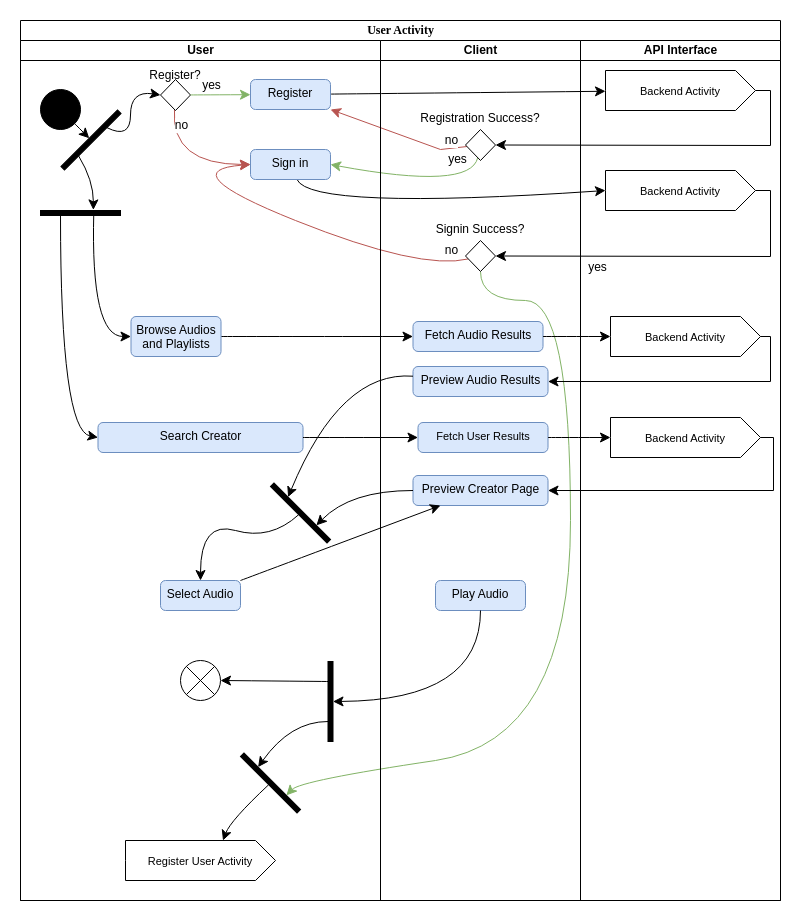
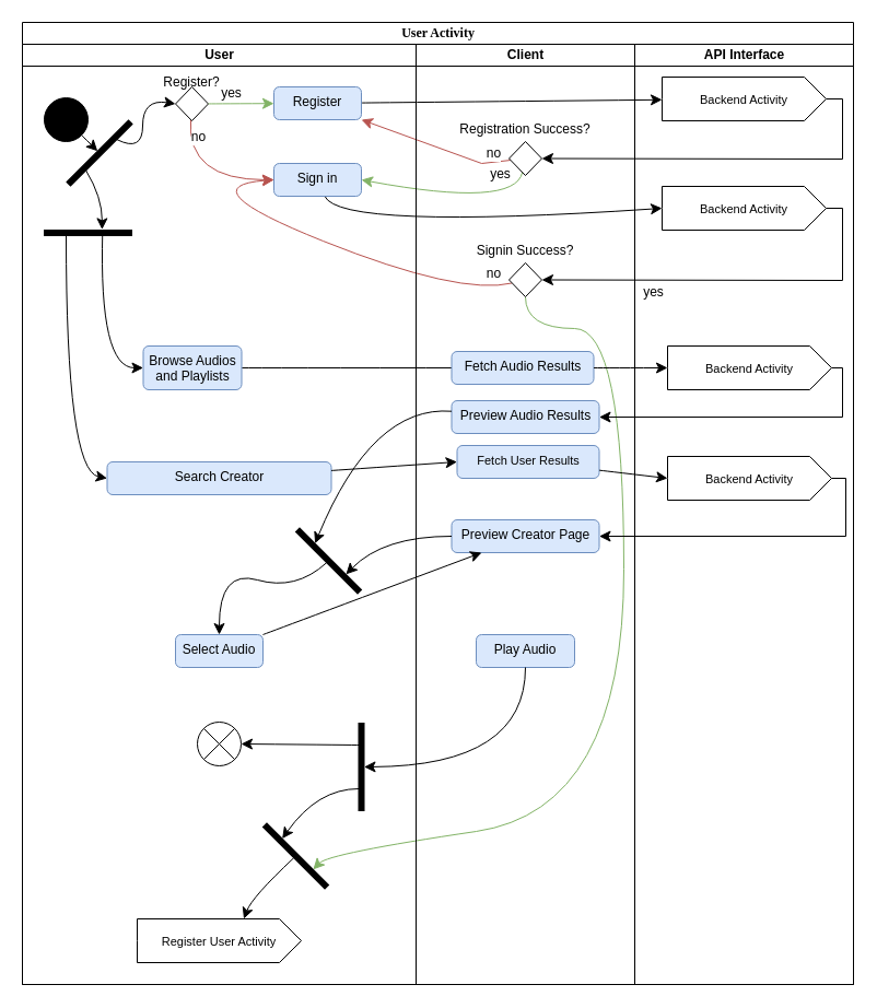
- <mxCell id="15" style="edgeStyle=none;curved=1;rounded=0;orthogonalLoop=1;jettySize=auto;html=1;fontSize=12;startSize=8;endSize=8;entryX=0;entryY=0.5;entryDx=0;entryDy=0;" parent="2" source="24" target="50" edge="1"><mxGeometry relative="1" as="geometry"><mxPoint x="630" y="340" as="targetPoint" /></mxGeometry></mxCell>
+ <mxCell id="15" style="edgeStyle=none;curved=1;rounded=0;orthogonalLoop=1;jettySize=auto;html=1;fontSize=12;startSize=8;endSize=8;entryX=0;entryY=0.5;entryDx=0;entryDy=0;endArrow=none;" parent="2" source="24" target="50" edge="1"><mxGeometry relative="1" as="geometry"><mxPoint x="630" y="340" as="targetPoint" /></mxGeometry></mxCell>
- <mxCell id="51" value="&lt;span style=&quot;font-size: 11px;&quot;&gt;Fetch User Results&lt;/span&gt;" style="html=1;align=center;verticalAlign=top;rounded=1;absoluteArcSize=1;arcSize=10;dashed=0;whiteSpace=wrap;fillColor=#dae8fc;strokeColor=#6c8ebf;" parent="44" vertex="1"><mxGeometry x="37.5" y="382" width="130" height="30" as="geometry" /></mxCell>
+ <mxCell id="51" value="&lt;span style=&quot;font-size: 11px;&quot;&gt;Fetch User Results&lt;/span&gt;" style="html=1;align=center;verticalAlign=top;rounded=1;absoluteArcSize=1;arcSize=10;dashed=0;whiteSpace=wrap;fillColor=#dae8fc;strokeColor=#6c8ebf;" parent="44" vertex="1"><mxGeometry x="37.5" y="367" width="130" height="30" as="geometry" /></mxCell>
